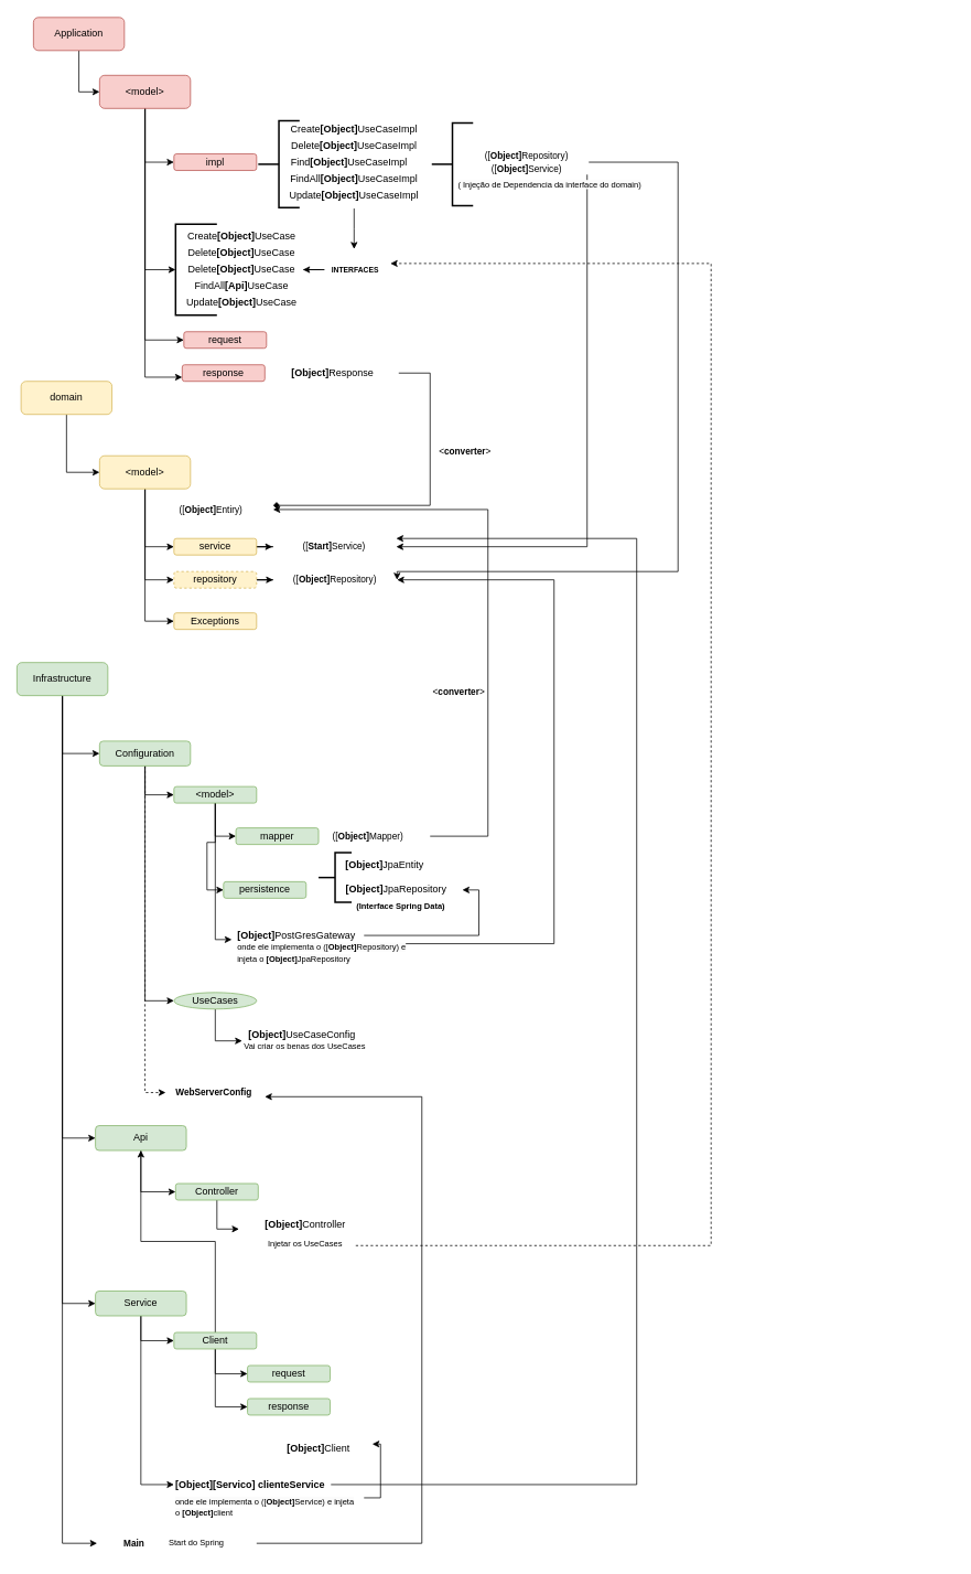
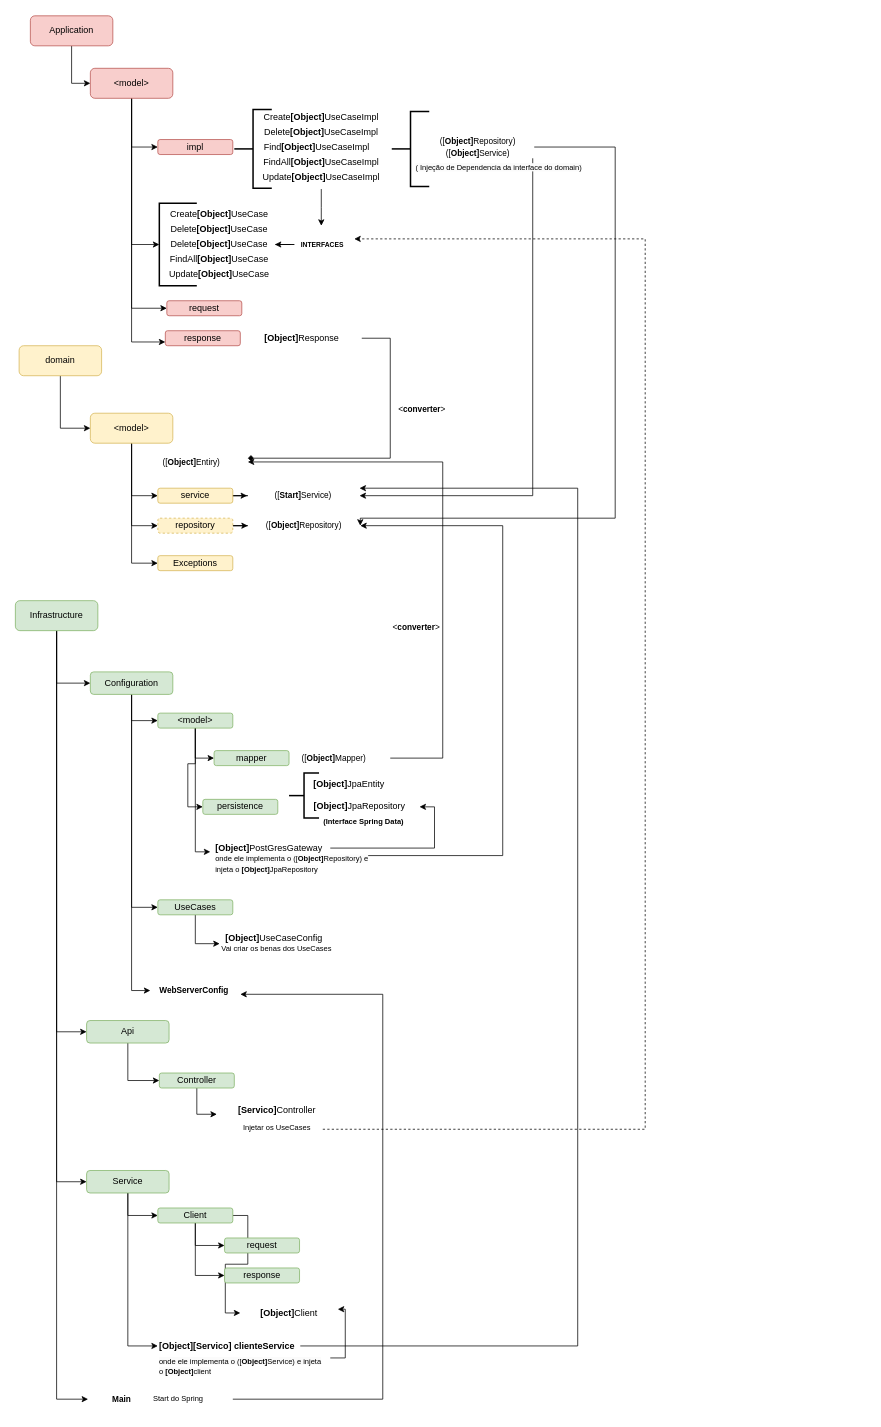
- <mxCell id="75" value="FindAll&lt;b&gt;[Api]&lt;/b&gt;UseCase" style="text;html=1;strokeColor=none;fillColor=none;align=center;verticalAlign=middle;whiteSpace=wrap;rounded=0;" vertex="1" parent="1"><mxGeometry x="212" y="330" width="160" height="30" as="geometry" /></mxCell>
+ <mxCell id="75" value="FindAll&lt;b&gt;[Object]&lt;/b&gt;UseCase" style="text;html=1;strokeColor=none;fillColor=none;align=center;verticalAlign=middle;whiteSpace=wrap;rounded=0;" vertex="1" parent="1"><mxGeometry x="212" y="330" width="160" height="30" as="geometry" /></mxCell>
- <mxCell id="58" value="UseCases" style="ellipse;whiteSpace=wrap;html=1;fillColor=#d5e8d4;strokeColor=#82b366;" vertex="1" parent="1"><mxGeometry x="210" y="1199" width="100" height="20" as="geometry" /></mxCell>
+ <mxCell id="58" value="UseCases" style="rounded=1;whiteSpace=wrap;html=1;fillColor=#d5e8d4;strokeColor=#82b366;" vertex="1" parent="1"><mxGeometry x="210" y="1199" width="100" height="20" as="geometry" /></mxCell>
- <mxCell id="46" style="edgeStyle=orthogonalEdgeStyle;rounded=0;orthogonalLoop=1;jettySize=auto;html=1;entryX=0;entryY=0.5;entryDx=0;entryDy=0;fontSize=9;dashed=1;" edge="1" parent="1" source="47" target="85"><mxGeometry relative="1" as="geometry" /></mxCell>
+ <mxCell id="46" style="edgeStyle=orthogonalEdgeStyle;rounded=0;orthogonalLoop=1;jettySize=auto;html=1;entryX=0;entryY=0.5;entryDx=0;entryDy=0;fontSize=9;" edge="1" parent="1" source="47" target="85"><mxGeometry relative="1" as="geometry" /></mxCell>
- <mxCell id="89" value="&lt;b&gt;[Object]&lt;/b&gt;Controller&lt;span style=&quot;font-size: 11px;&quot;&gt;&lt;br&gt;&lt;/span&gt;" style="text;html=1;strokeColor=none;fillColor=none;align=center;verticalAlign=middle;whiteSpace=wrap;rounded=0;" vertex="1" parent="1"><mxGeometry x="288.75" y="1470" width="160" height="20" as="geometry" /></mxCell>
+ <mxCell id="89" value="&lt;b&gt;[Servico]&lt;/b&gt;Controller&lt;span style=&quot;font-size: 11px;&quot;&gt;&lt;br&gt;&lt;/span&gt;" style="text;html=1;strokeColor=none;fillColor=none;align=center;verticalAlign=middle;whiteSpace=wrap;rounded=0;" vertex="1" parent="1"><mxGeometry x="288.75" y="1470" width="160" height="20" as="geometry" /></mxCell>
- <mxCell id="96" style="edgeStyle=orthogonalEdgeStyle;rounded=0;orthogonalLoop=1;jettySize=auto;html=1;fontSize=9;" edge="1" parent="1" source="97" target="43"><mxGeometry relative="1" as="geometry" /></mxCell>
+ <mxCell id="96" style="edgeStyle=orthogonalEdgeStyle;rounded=0;orthogonalLoop=1;jettySize=auto;html=1;entryX=0;entryY=0.5;entryDx=0;entryDy=0;fontSize=9;" edge="1" parent="1" source="97" target="100"><mxGeometry relative="1" as="geometry" /></mxCell>
